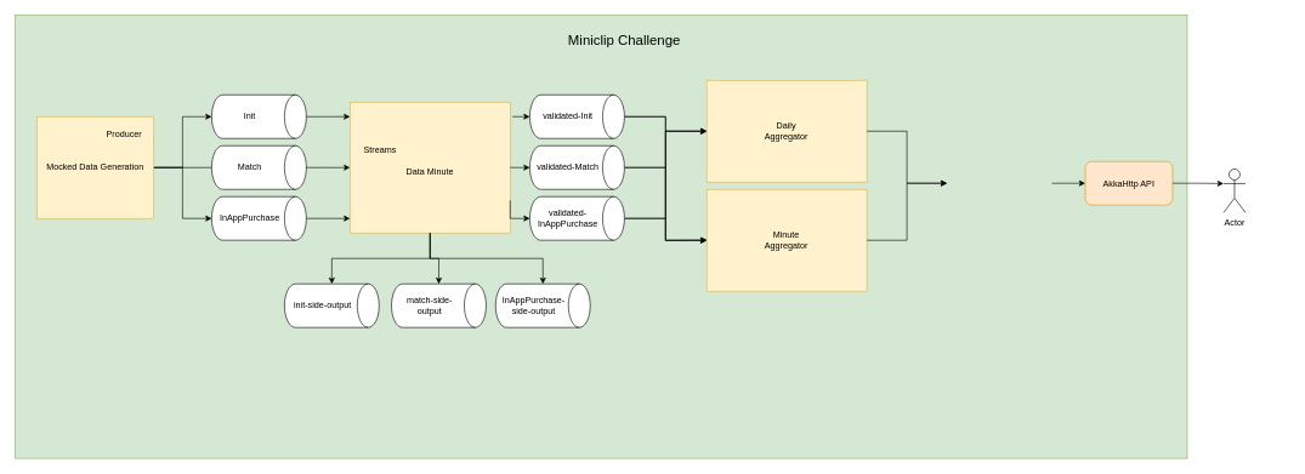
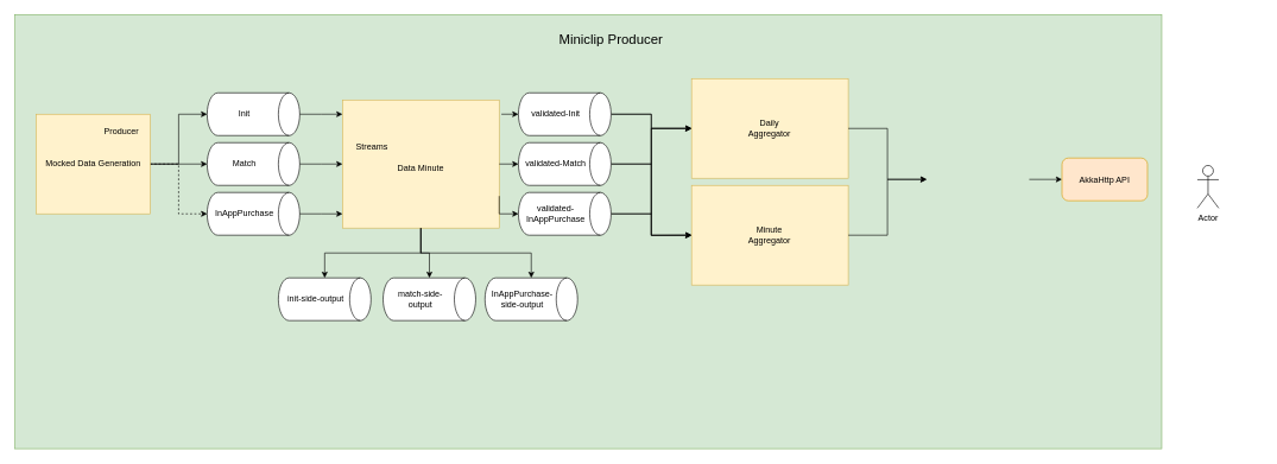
- <mxCell id="3" value="&lt;font style=&quot;font-size: 19px;&quot;&gt;Miniclip Challenge&lt;/font&gt;" style="text;html=1;strokeColor=none;fillColor=none;align=center;verticalAlign=middle;whiteSpace=wrap;rounded=0;" parent="1" vertex="1"><mxGeometry x="757" y="40" width="200" height="30" as="geometry" /></mxCell>
+ <mxCell id="3" value="&lt;font style=&quot;font-size: 19px;&quot;&gt;Miniclip Producer&lt;/font&gt;" style="text;html=1;strokeColor=none;fillColor=none;align=center;verticalAlign=middle;whiteSpace=wrap;rounded=0;" parent="1" vertex="1"><mxGeometry x="757" y="40" width="200" height="30" as="geometry" /></mxCell>
- <mxCell id="5" style="edgeStyle=orthogonalEdgeStyle;rounded=0;orthogonalLoop=1;jettySize=auto;html=1;exitX=1;exitY=0.5;exitDx=0;exitDy=0;endArrow=none;" parent="1" source="11" target="8" edge="1"><mxGeometry relative="1" as="geometry" /></mxCell>
+ <mxCell id="5" style="edgeStyle=orthogonalEdgeStyle;rounded=0;orthogonalLoop=1;jettySize=auto;html=1;exitX=1;exitY=0.5;exitDx=0;exitDy=0;" parent="1" source="11" target="8" edge="1"><mxGeometry relative="1" as="geometry" /></mxCell>
- <mxCell id="48" style="edgeStyle=orthogonalEdgeStyle;rounded=0;orthogonalLoop=1;jettySize=auto;html=1;exitX=1;exitY=0.5;exitDx=0;exitDy=0;entryX=0;entryY=0.333;entryDx=0;entryDy=0;entryPerimeter=0;" parent="1" source="46" target="47" edge="1"><mxGeometry relative="1" as="geometry" /></mxCell>
- <mxCell id="6" style="edgeStyle=orthogonalEdgeStyle;rounded=0;orthogonalLoop=1;jettySize=auto;html=1;exitX=1;exitY=0.5;exitDx=0;exitDy=0;" parent="1" source="11" target="9" edge="1"><mxGeometry relative="1" as="geometry" /></mxCell>
+ <mxCell id="6" style="edgeStyle=orthogonalEdgeStyle;rounded=0;orthogonalLoop=1;jettySize=auto;html=1;exitX=1;exitY=0.5;exitDx=0;exitDy=0;dashed=1;" parent="1" source="11" target="9" edge="1"><mxGeometry relative="1" as="geometry" /></mxCell>
